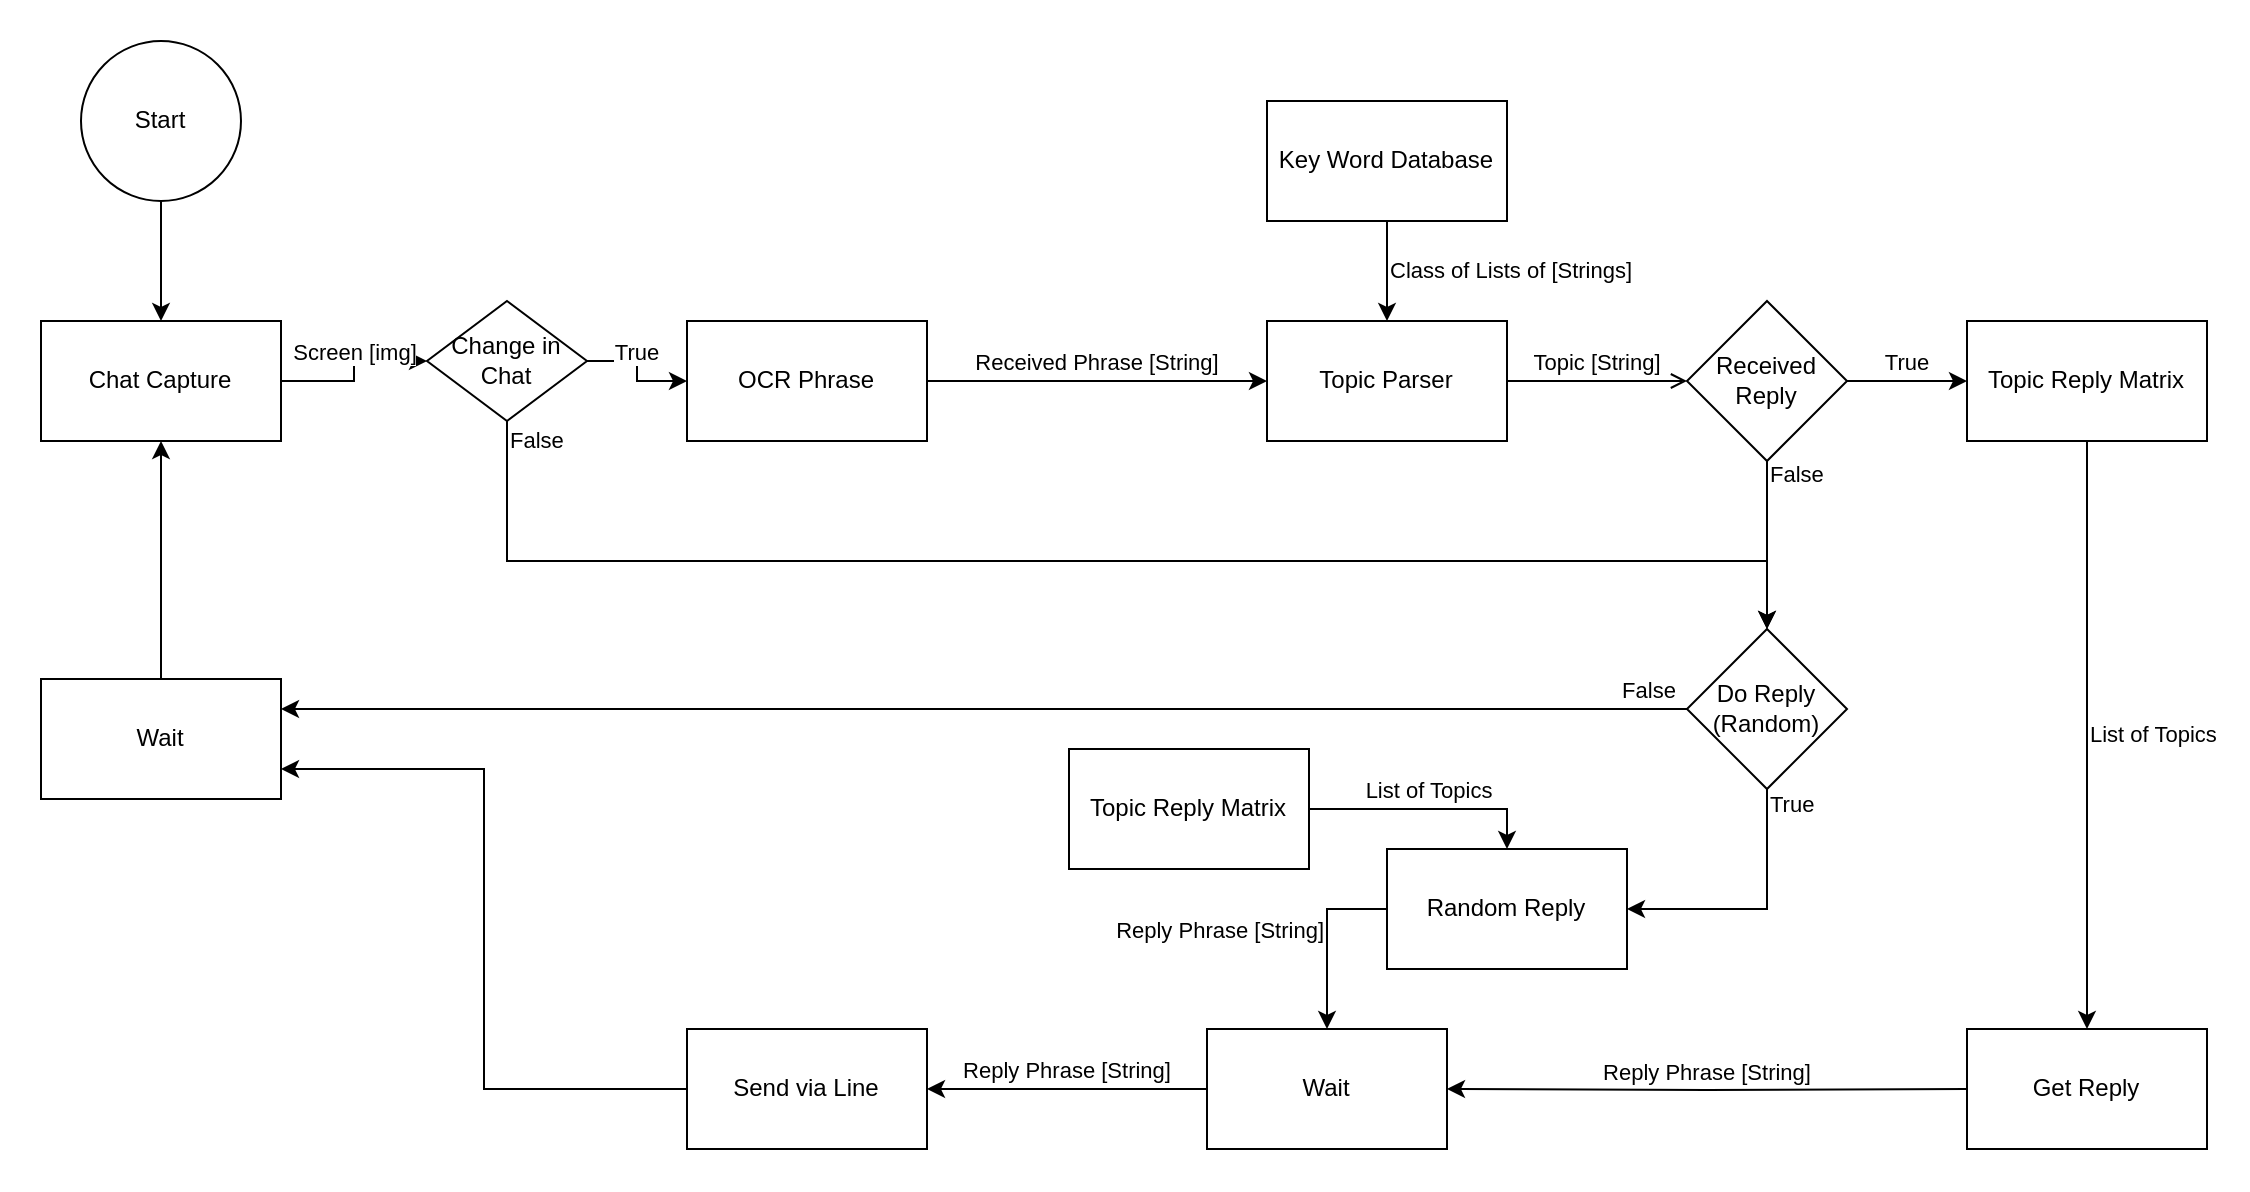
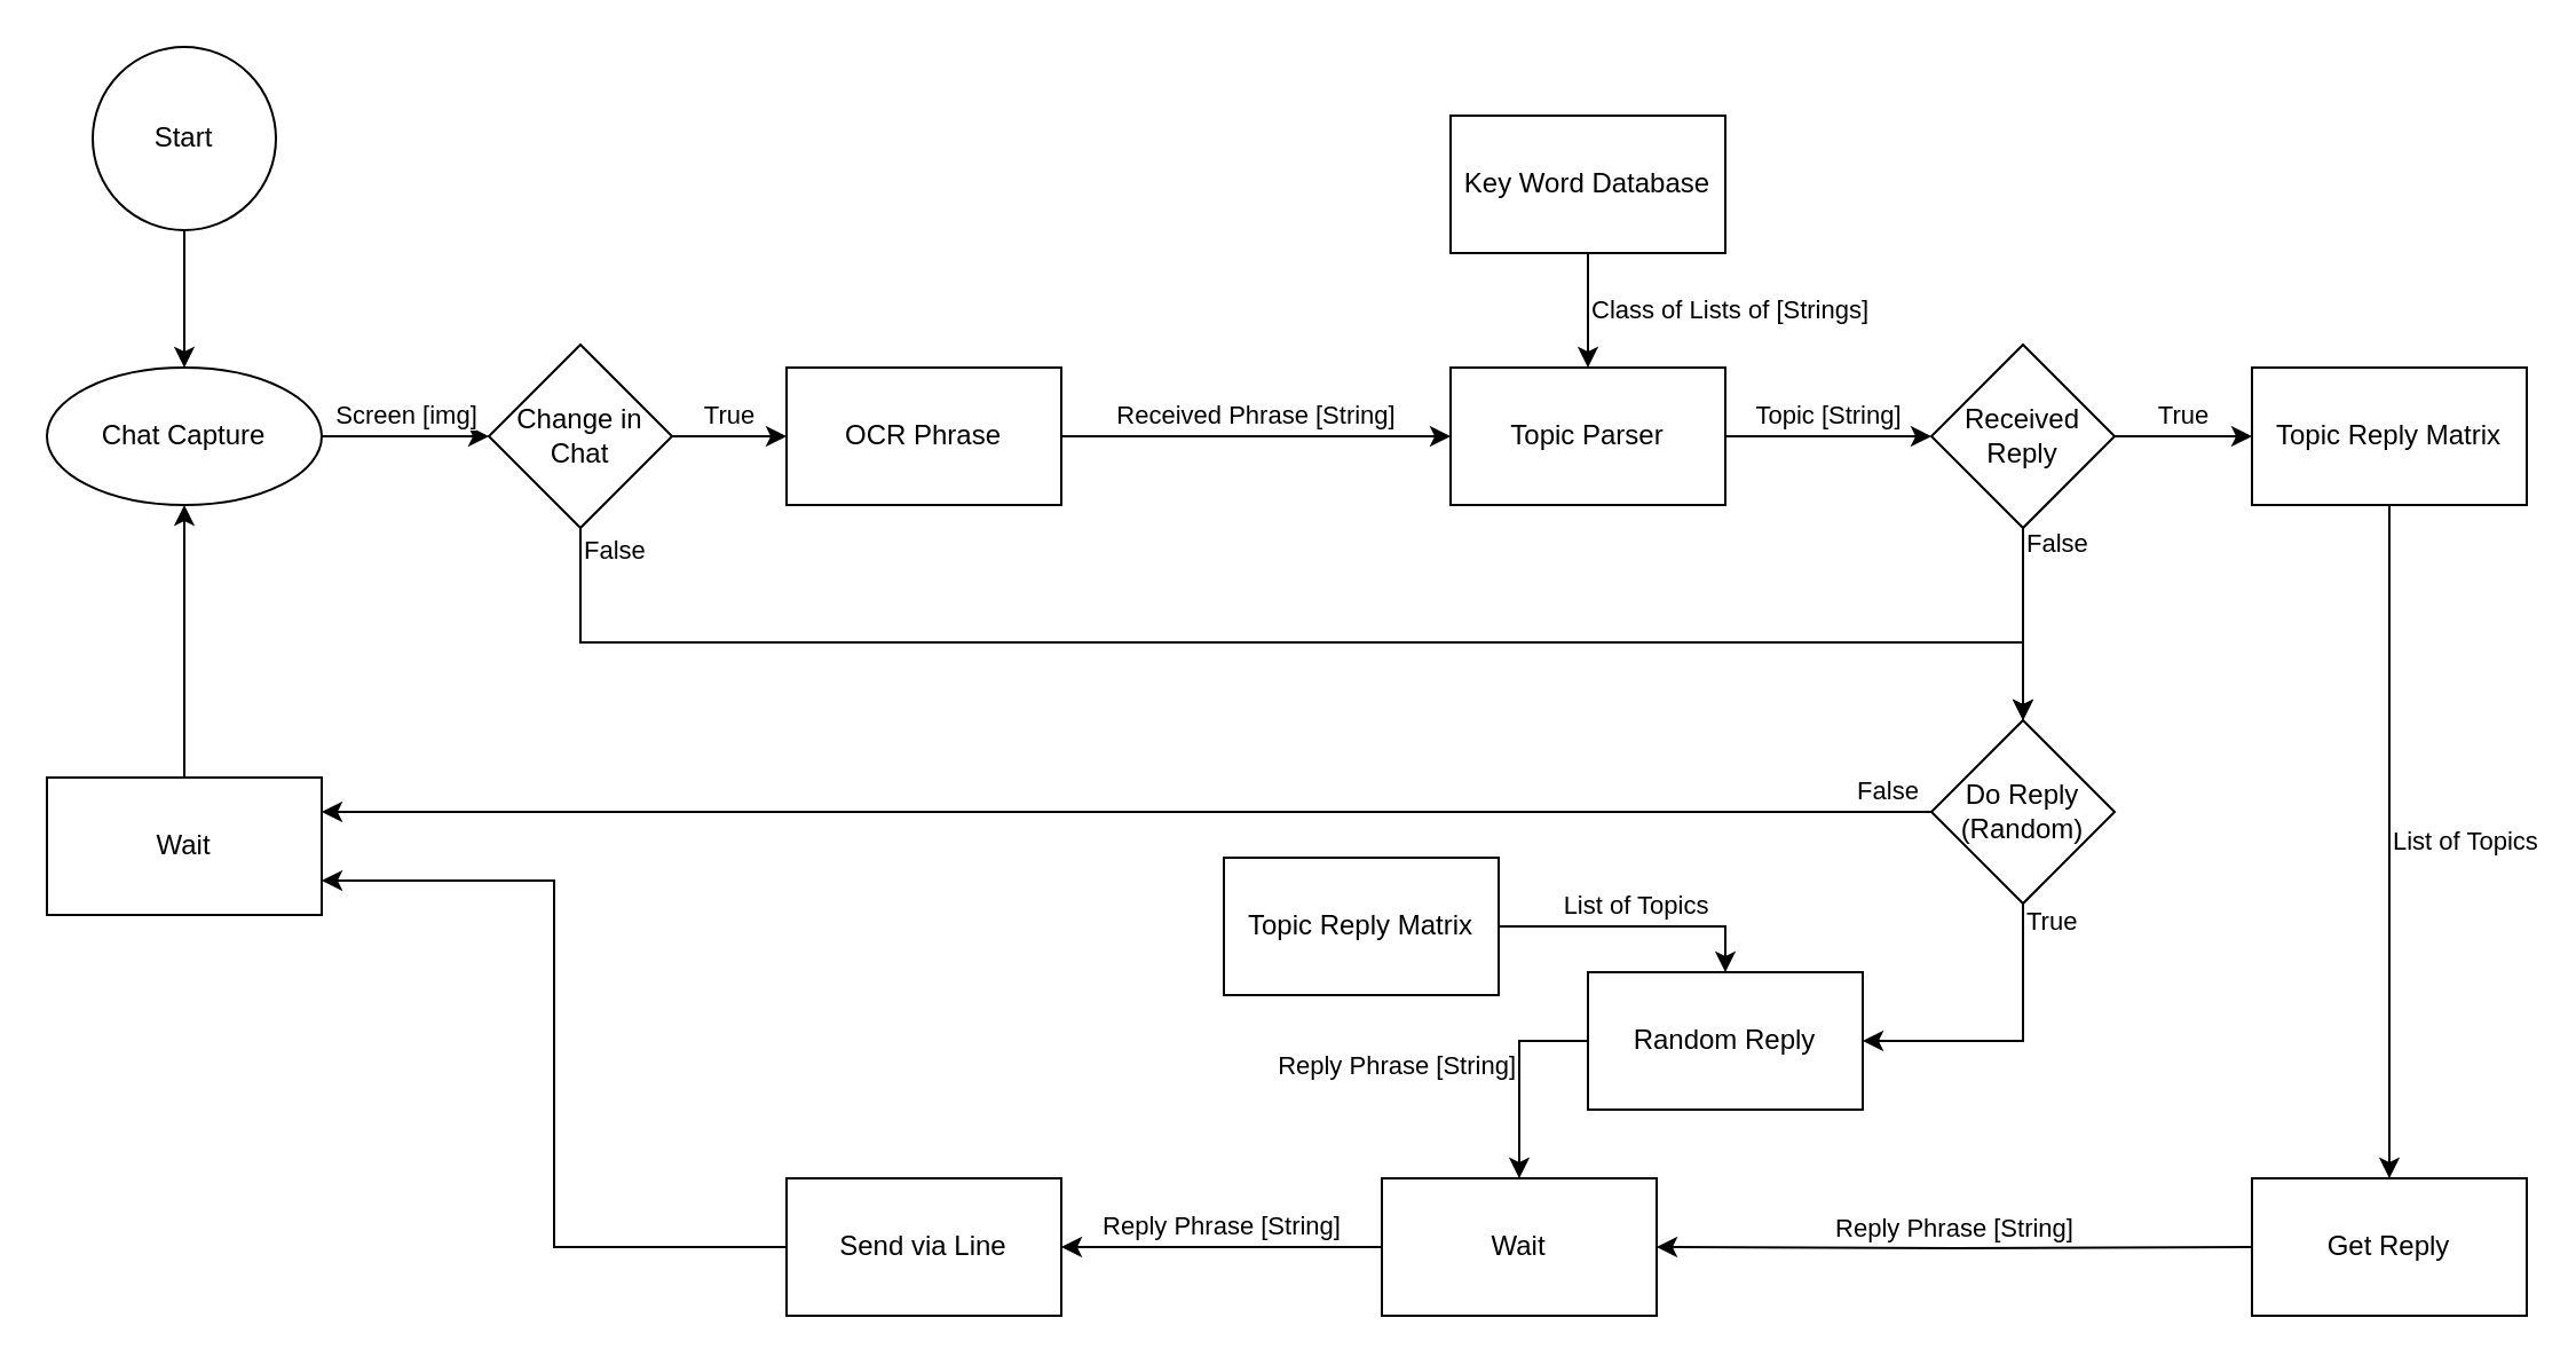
- <mxCell id="23" value="&lt;div&gt;Change in &lt;br&gt;&lt;/div&gt;&lt;div&gt;Chat&lt;br&gt;&lt;/div&gt;" style="rhombus;whiteSpace=wrap;html=1;" vertex="1" parent="1"><mxGeometry x="213" y="150" width="80" height="60" as="geometry" /></mxCell>
+ <mxCell id="23" value="&lt;div&gt;Change in &lt;br&gt;&lt;/div&gt;&lt;div&gt;Chat&lt;br&gt;&lt;/div&gt;" style="rhombus;whiteSpace=wrap;html=1;" vertex="1" parent="1"><mxGeometry x="213" y="150" width="80" height="80" as="geometry" /></mxCell>
- <mxCell id="20" value="Chat Capture" style="rounded=0;whiteSpace=wrap;html=1;" vertex="1" parent="1"><mxGeometry x="20" y="160" width="120" height="60" as="geometry" /></mxCell>
+ <mxCell id="20" value="Chat Capture" style="ellipse;whiteSpace=wrap;html=1;" vertex="1" parent="1"><mxGeometry x="20" y="160" width="120" height="60" as="geometry" /></mxCell>
- <mxCell id="4" value="Topic [String]" style="edgeStyle=orthogonalEdgeStyle;rounded=0;orthogonalLoop=1;jettySize=auto;html=1;exitX=1;exitY=0.5;exitDx=0;exitDy=0;entryX=0;entryY=0.5;entryDx=0;entryDy=0;verticalAlign=bottom;endArrow=open;" edge="1" parent="1" source="5" target="10"><mxGeometry relative="1" as="geometry"><mxPoint x="853" y="190" as="targetPoint" /></mxGeometry></mxCell>
+ <mxCell id="4" value="Topic [String]" style="edgeStyle=orthogonalEdgeStyle;rounded=0;orthogonalLoop=1;jettySize=auto;html=1;exitX=1;exitY=0.5;exitDx=0;exitDy=0;entryX=0;entryY=0.5;entryDx=0;entryDy=0;verticalAlign=bottom;" edge="1" parent="1" source="5" target="10"><mxGeometry relative="1" as="geometry"><mxPoint x="853" y="190" as="targetPoint" /></mxGeometry></mxCell>
